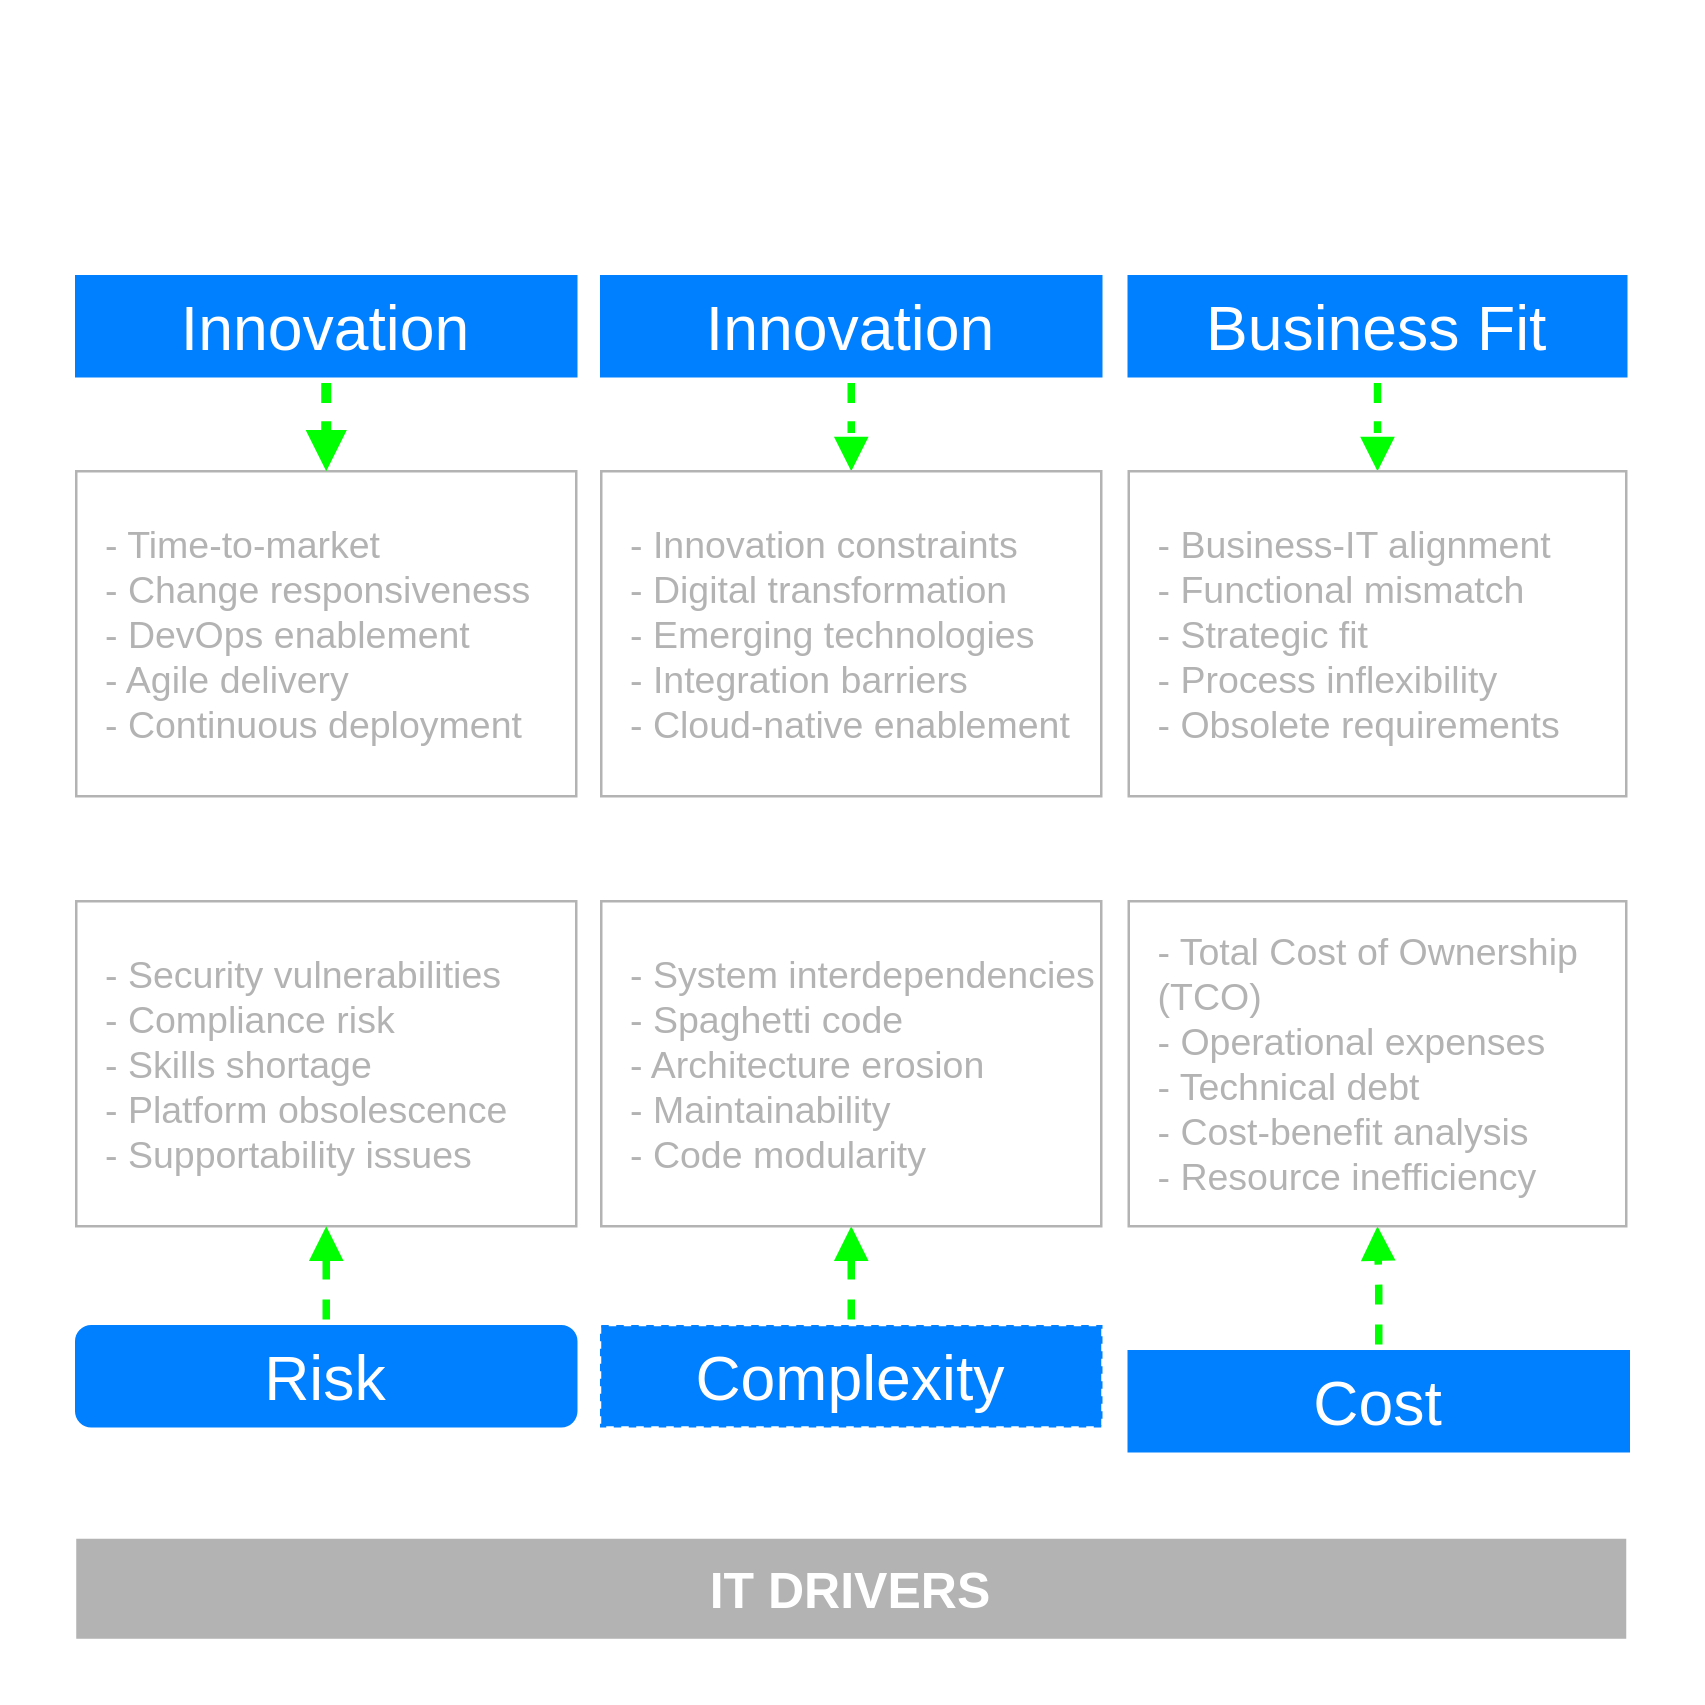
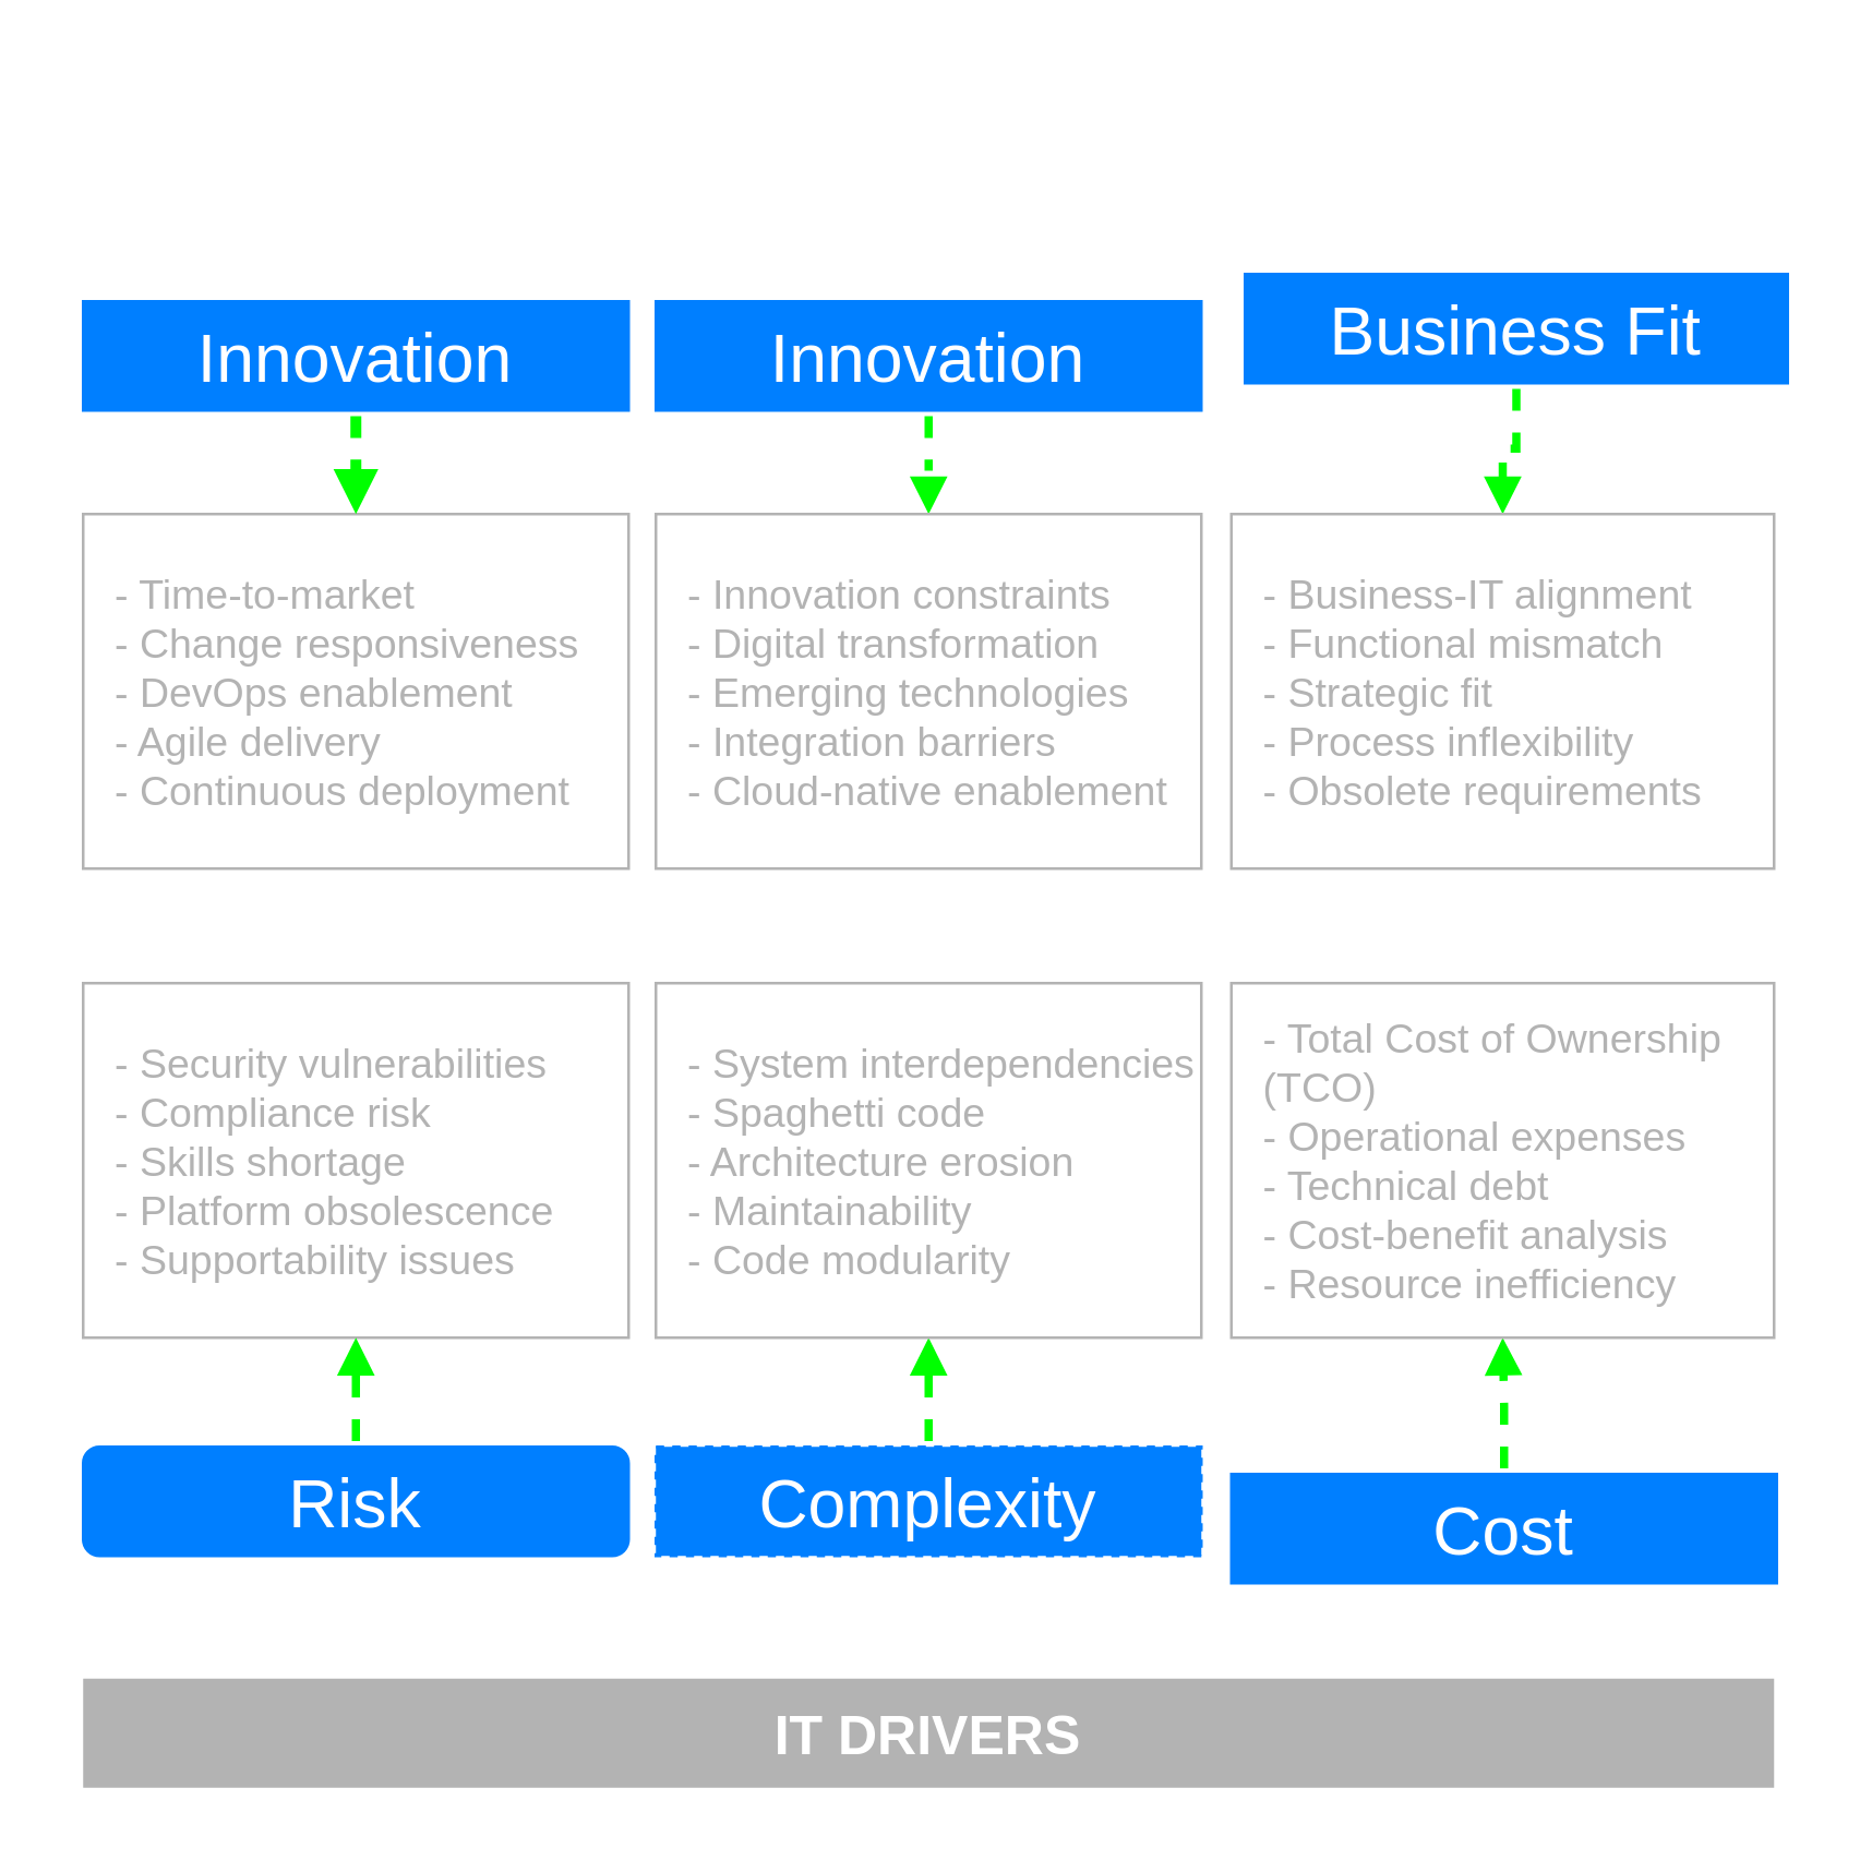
- <mxCell id="4" value="Business Fit" style="rounded=0;whiteSpace=wrap;html=1;fontSize=25;fontColor=#FFFFFF;strokeColor=#007FFF;fillColor=#007FFF;" vertex="1" parent="1"><mxGeometry x="451" y="110" width="199" height="40" as="geometry" /></mxCell>
+ <mxCell id="4" value="Business Fit" style="rounded=0;whiteSpace=wrap;html=1;fontSize=25;fontColor=#FFFFFF;strokeColor=#007FFF;fillColor=#007FFF;" vertex="1" parent="1"><mxGeometry x="456" y="100" width="199" height="40" as="geometry" /></mxCell>
